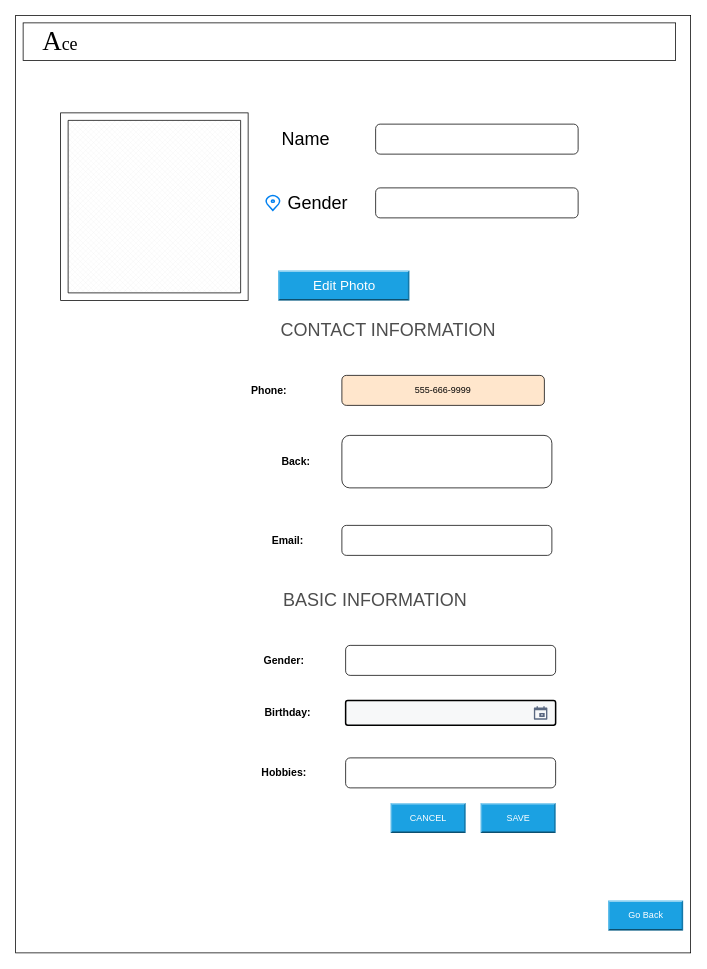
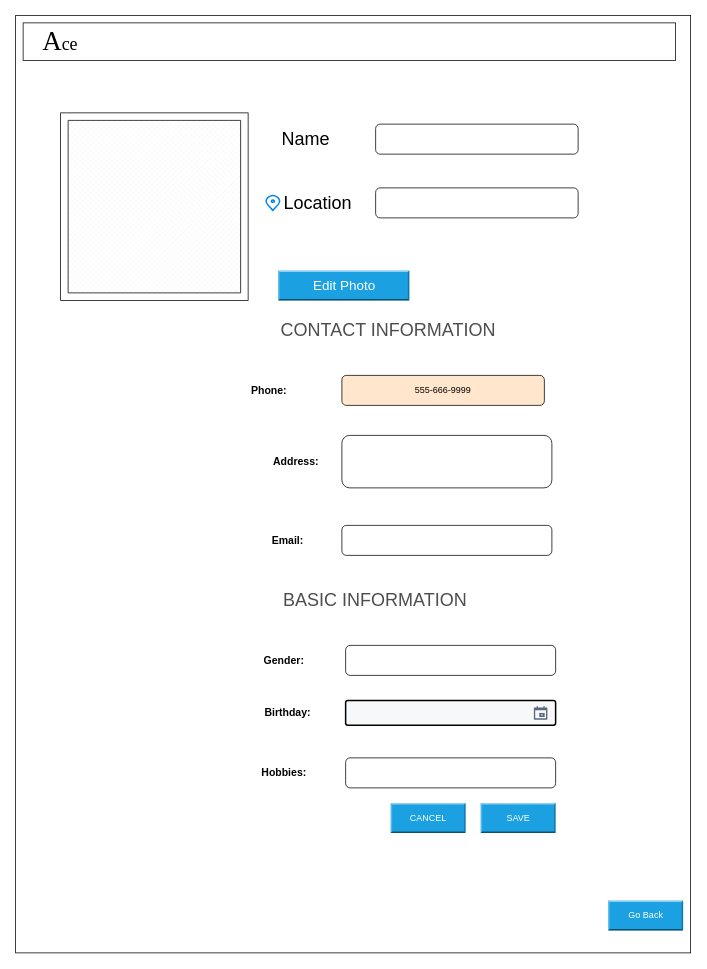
- <mxCell id="31" value="&lt;font style=&quot;font-size: 24px&quot;&gt;Gender&lt;/font&gt;" style="text;html=1;strokeColor=none;fillColor=none;align=center;verticalAlign=middle;whiteSpace=wrap;rounded=0;" vertex="1" parent="1"><mxGeometry x="380" y="255" width="86" height="30" as="geometry" /></mxCell>
+ <mxCell id="31" value="&lt;font style=&quot;font-size: 24px&quot;&gt;Location&lt;/font&gt;" style="text;html=1;strokeColor=none;fillColor=none;align=center;verticalAlign=middle;whiteSpace=wrap;rounded=0;" vertex="1" parent="1"><mxGeometry x="380" y="255" width="86" height="30" as="geometry" /></mxCell>
- <mxCell id="9" value="&lt;span style=&quot;font-size: 14px&quot;&gt;&lt;b&gt;Back:&lt;/b&gt;&lt;/span&gt;" style="text;html=1;strokeColor=none;fillColor=none;align=center;verticalAlign=middle;whiteSpace=wrap;rounded=0;" parent="1" vertex="1"><mxGeometry x="364" y="605" width="60" height="20" as="geometry" /></mxCell>
+ <mxCell id="9" value="&lt;span style=&quot;font-size: 14px&quot;&gt;&lt;b&gt;Address:&lt;/b&gt;&lt;/span&gt;" style="text;html=1;strokeColor=none;fillColor=none;align=center;verticalAlign=middle;whiteSpace=wrap;rounded=0;" parent="1" vertex="1"><mxGeometry x="364" y="605" width="60" height="20" as="geometry" /></mxCell>
